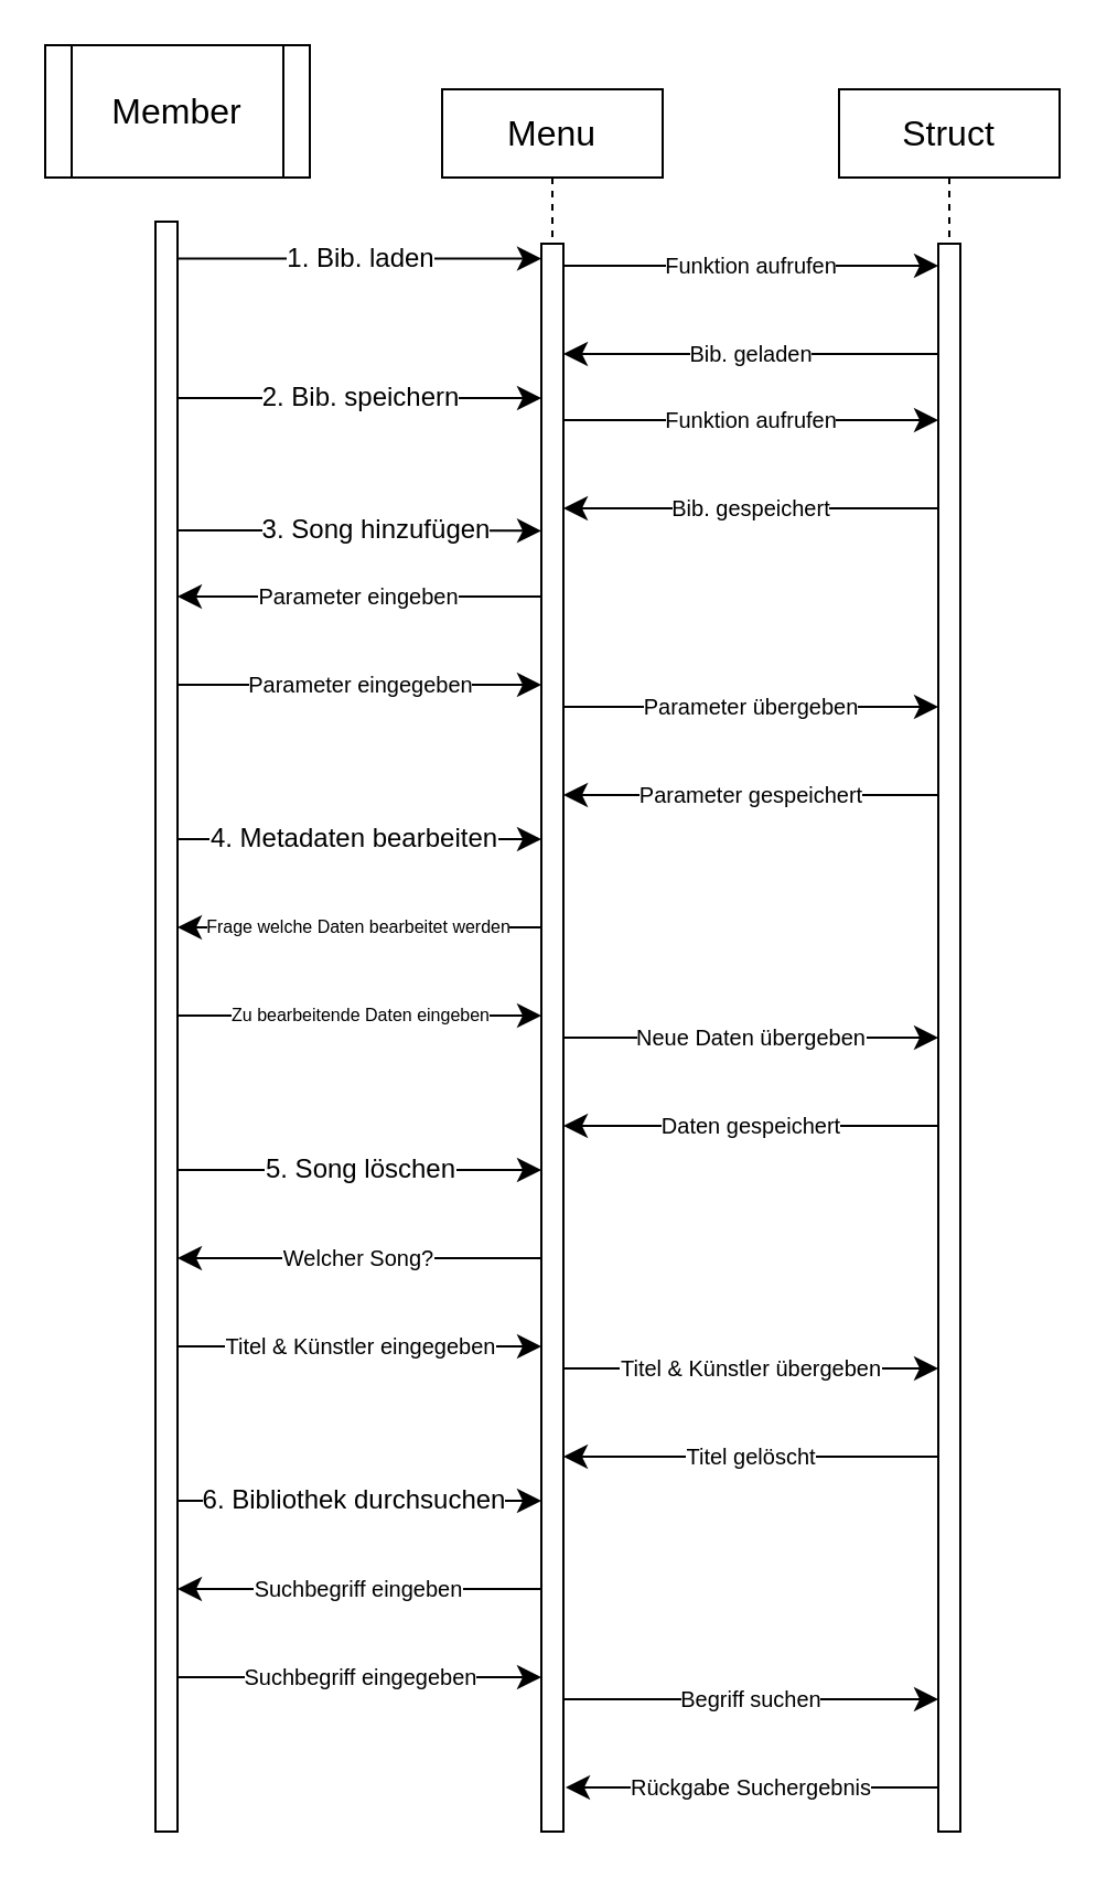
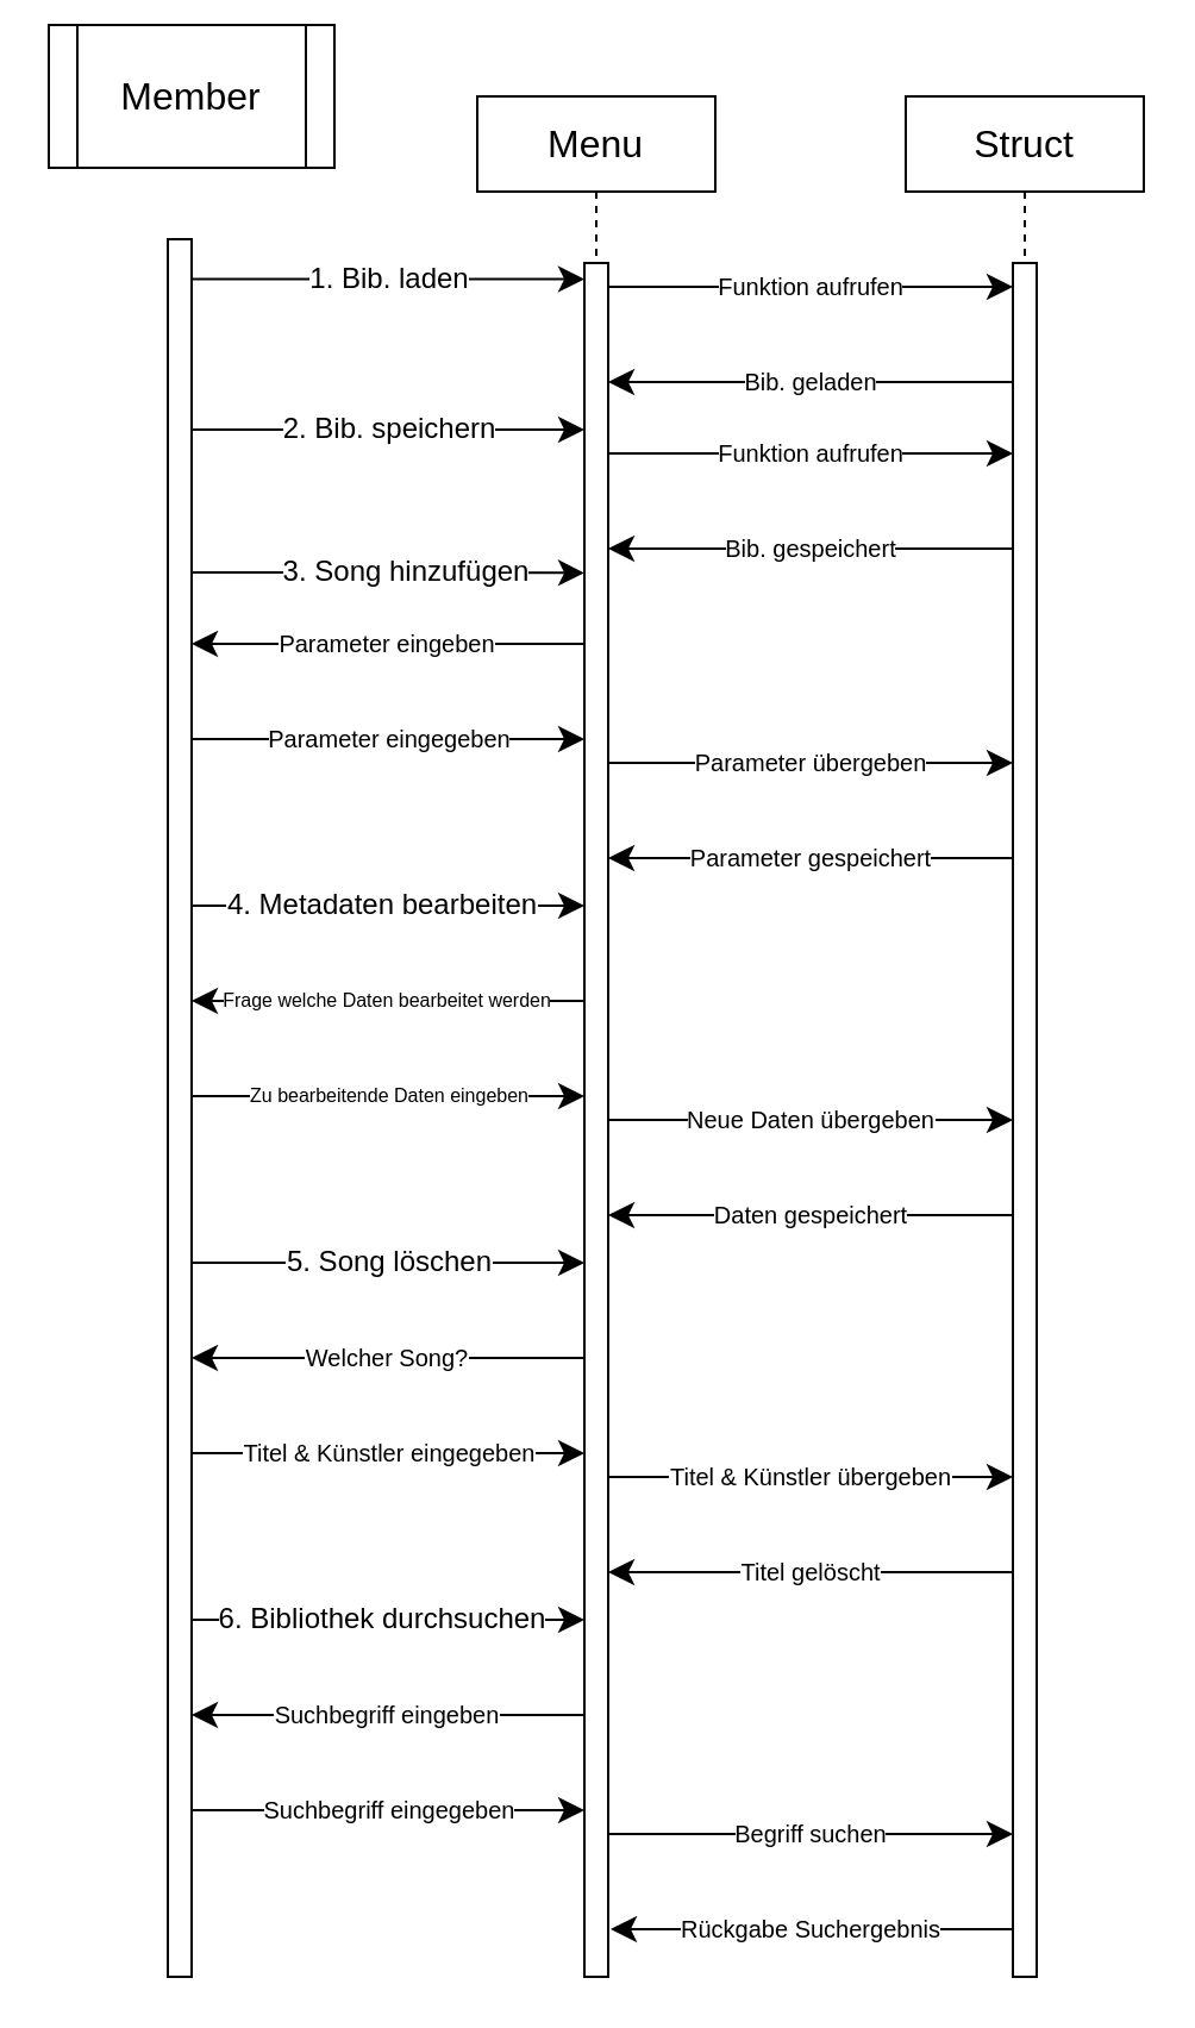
- <mxCell id="3" value="Member" style="shape=process;whiteSpace=wrap;html=1;backgroundOutline=1;fontSize=16;" parent="1" vertex="1"><mxGeometry x="20" y="20" width="120" height="60" as="geometry" /></mxCell>
+ <mxCell id="3" value="Member" style="shape=process;whiteSpace=wrap;html=1;backgroundOutline=1;fontSize=16;" parent="1" vertex="1"><mxGeometry x="20" y="10" width="120" height="60" as="geometry" /></mxCell>
